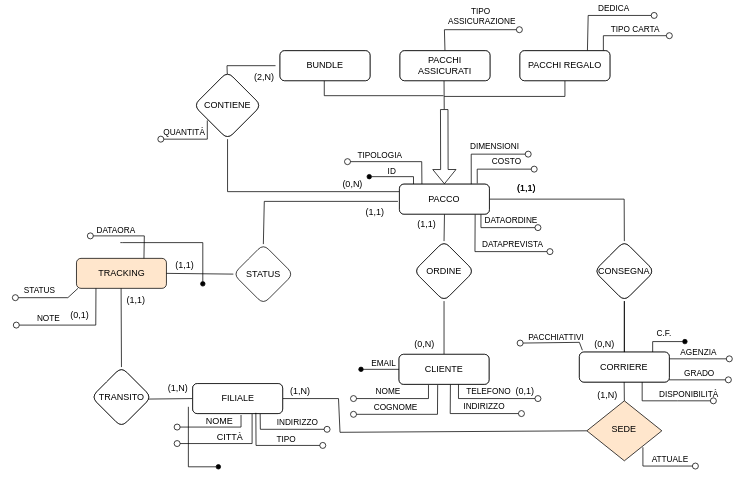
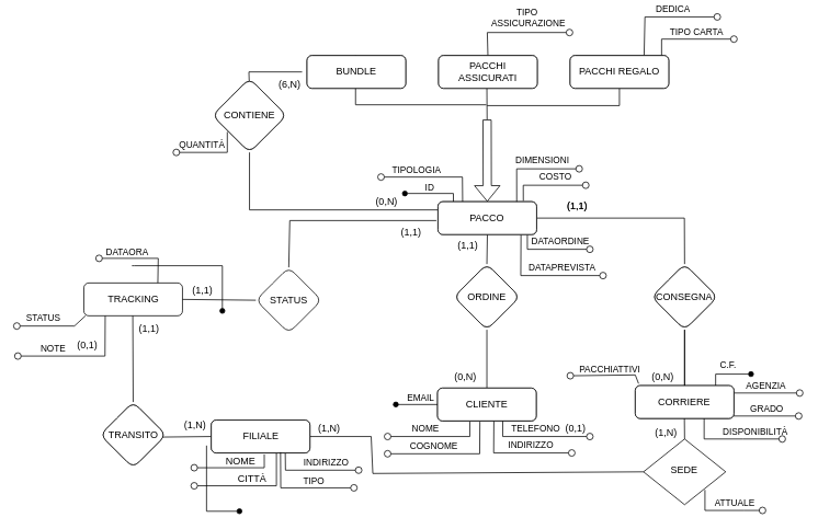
- <mxCell id="54" value="(2,N)" style="text;strokeColor=none;align=center;fillColor=none;html=1;verticalAlign=middle;whiteSpace=wrap;rounded=0;" parent="1" vertex="1"><mxGeometry x="322" y="87" width="60" height="30" as="geometry" /></mxCell>
+ <mxCell id="54" value="(6,N)" style="text;strokeColor=none;align=center;fillColor=none;html=1;verticalAlign=middle;whiteSpace=wrap;rounded=0;" parent="1" vertex="1"><mxGeometry x="322" y="87" width="60" height="30" as="geometry" /></mxCell>
- <mxCell id="6" value="TRACKING" style="rounded=1;whiteSpace=wrap;html=1;fontSize=12;glass=0;strokeWidth=1;shadow=0;fillColor=#ffe6cc;" parent="1" vertex="1"><mxGeometry x="101.5" y="344" width="120" height="40" as="geometry" /></mxCell>
+ <mxCell id="6" value="TRACKING" style="rounded=1;whiteSpace=wrap;html=1;fontSize=12;glass=0;strokeWidth=1;shadow=0;" parent="1" vertex="1"><mxGeometry x="101.5" y="344" width="120" height="40" as="geometry" /></mxCell>
- <mxCell id="7" value="SEDE" style="rhombus;whiteSpace=wrap;html=1;shadow=0;fontFamily=Helvetica;fontSize=12;align=center;strokeWidth=1;spacing=6;spacingTop=-4;fillColor=#ffe6cc;" parent="1" vertex="1"><mxGeometry x="782.25" y="534" width="100" height="80" as="geometry" /></mxCell>
+ <mxCell id="7" value="SEDE" style="rhombus;whiteSpace=wrap;html=1;shadow=0;fontFamily=Helvetica;fontSize=12;align=center;strokeWidth=1;spacing=6;spacingTop=-4;" parent="1" vertex="1"><mxGeometry x="782.25" y="534" width="100" height="80" as="geometry" /></mxCell>
